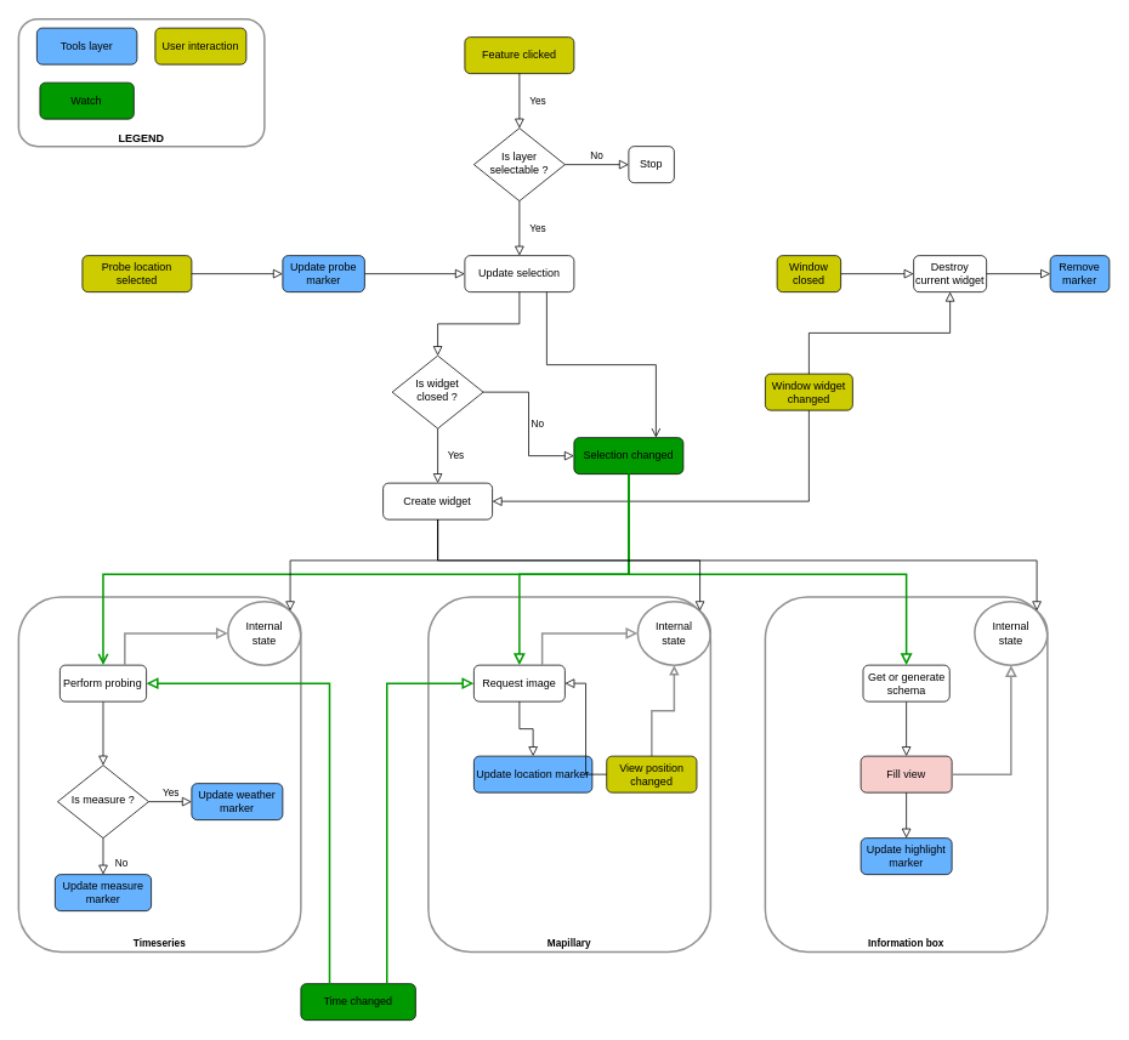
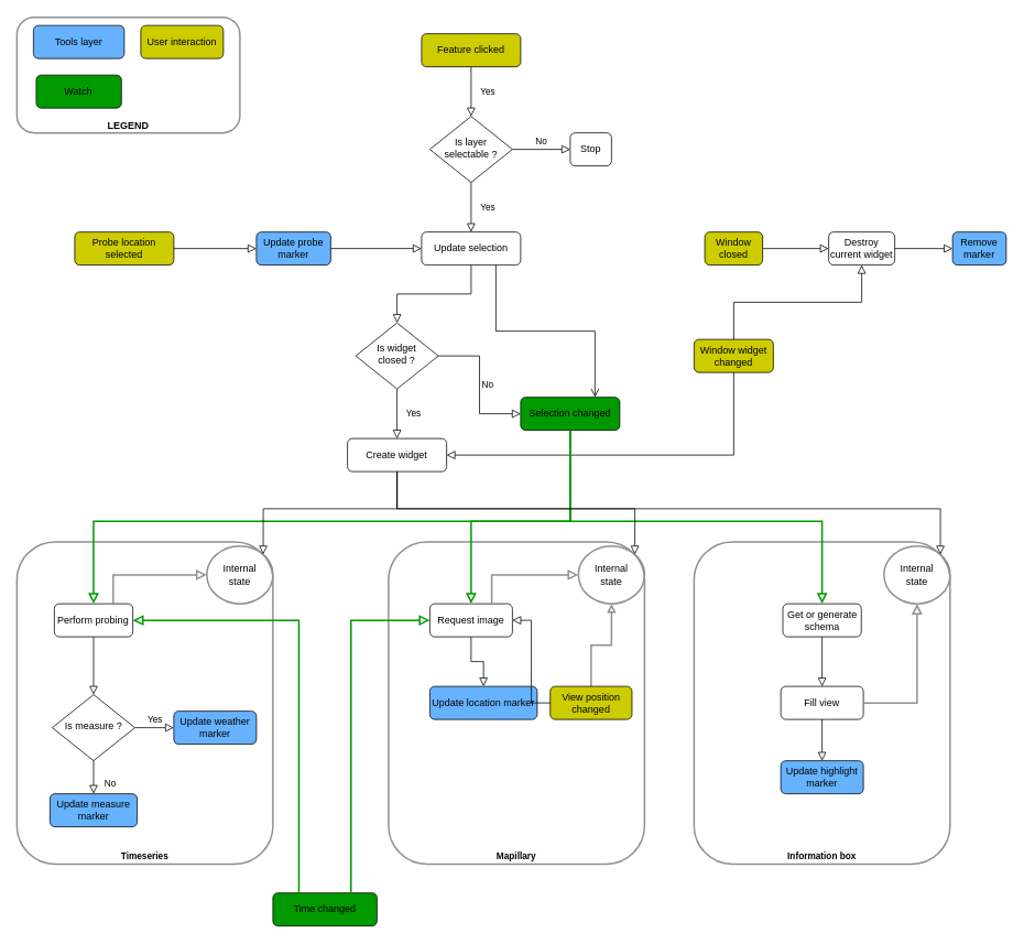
- <mxCell id="48" style="edgeStyle=orthogonalEdgeStyle;rounded=0;orthogonalLoop=1;jettySize=auto;html=1;exitX=0.5;exitY=1;exitDx=0;exitDy=0;entryX=0.5;entryY=0;entryDx=0;entryDy=0;endArrow=open;endFill=0;endSize=8;strokeWidth=2;strokeColor=#009900;" parent="1" source="46" target="11" edge="1"><mxGeometry relative="1" as="geometry"><mxPoint x="779.7" y="1060" as="sourcePoint" /><mxPoint x="604.7" y="690" as="targetPoint" /><Array as="points"><mxPoint x="690" y="630" /><mxPoint x="113" y="630" /></Array></mxGeometry></mxCell>
+ <mxCell id="48" style="edgeStyle=orthogonalEdgeStyle;rounded=0;orthogonalLoop=1;jettySize=auto;html=1;exitX=0.5;exitY=1;exitDx=0;exitDy=0;entryX=0.5;entryY=0;entryDx=0;entryDy=0;endArrow=block;endFill=0;endSize=8;strokeWidth=2;strokeColor=#009900;" parent="1" source="46" target="11" edge="1"><mxGeometry relative="1" as="geometry"><mxPoint x="779.7" y="1060" as="sourcePoint" /><mxPoint x="604.7" y="690" as="targetPoint" /><Array as="points"><mxPoint x="690" y="630" /><mxPoint x="113" y="630" /></Array></mxGeometry></mxCell>
- <mxCell id="19" value="Fill view" style="rounded=1;whiteSpace=wrap;html=1;fontSize=12;glass=0;strokeWidth=1;shadow=0;fillColor=#f8cecc;" parent="1" vertex="1"><mxGeometry x="945" y="830" width="100" height="40" as="geometry" /></mxCell>
+ <mxCell id="19" value="Fill view" style="rounded=1;whiteSpace=wrap;html=1;fontSize=12;glass=0;strokeWidth=1;shadow=0;" parent="1" vertex="1"><mxGeometry x="945" y="830" width="100" height="40" as="geometry" /></mxCell>
